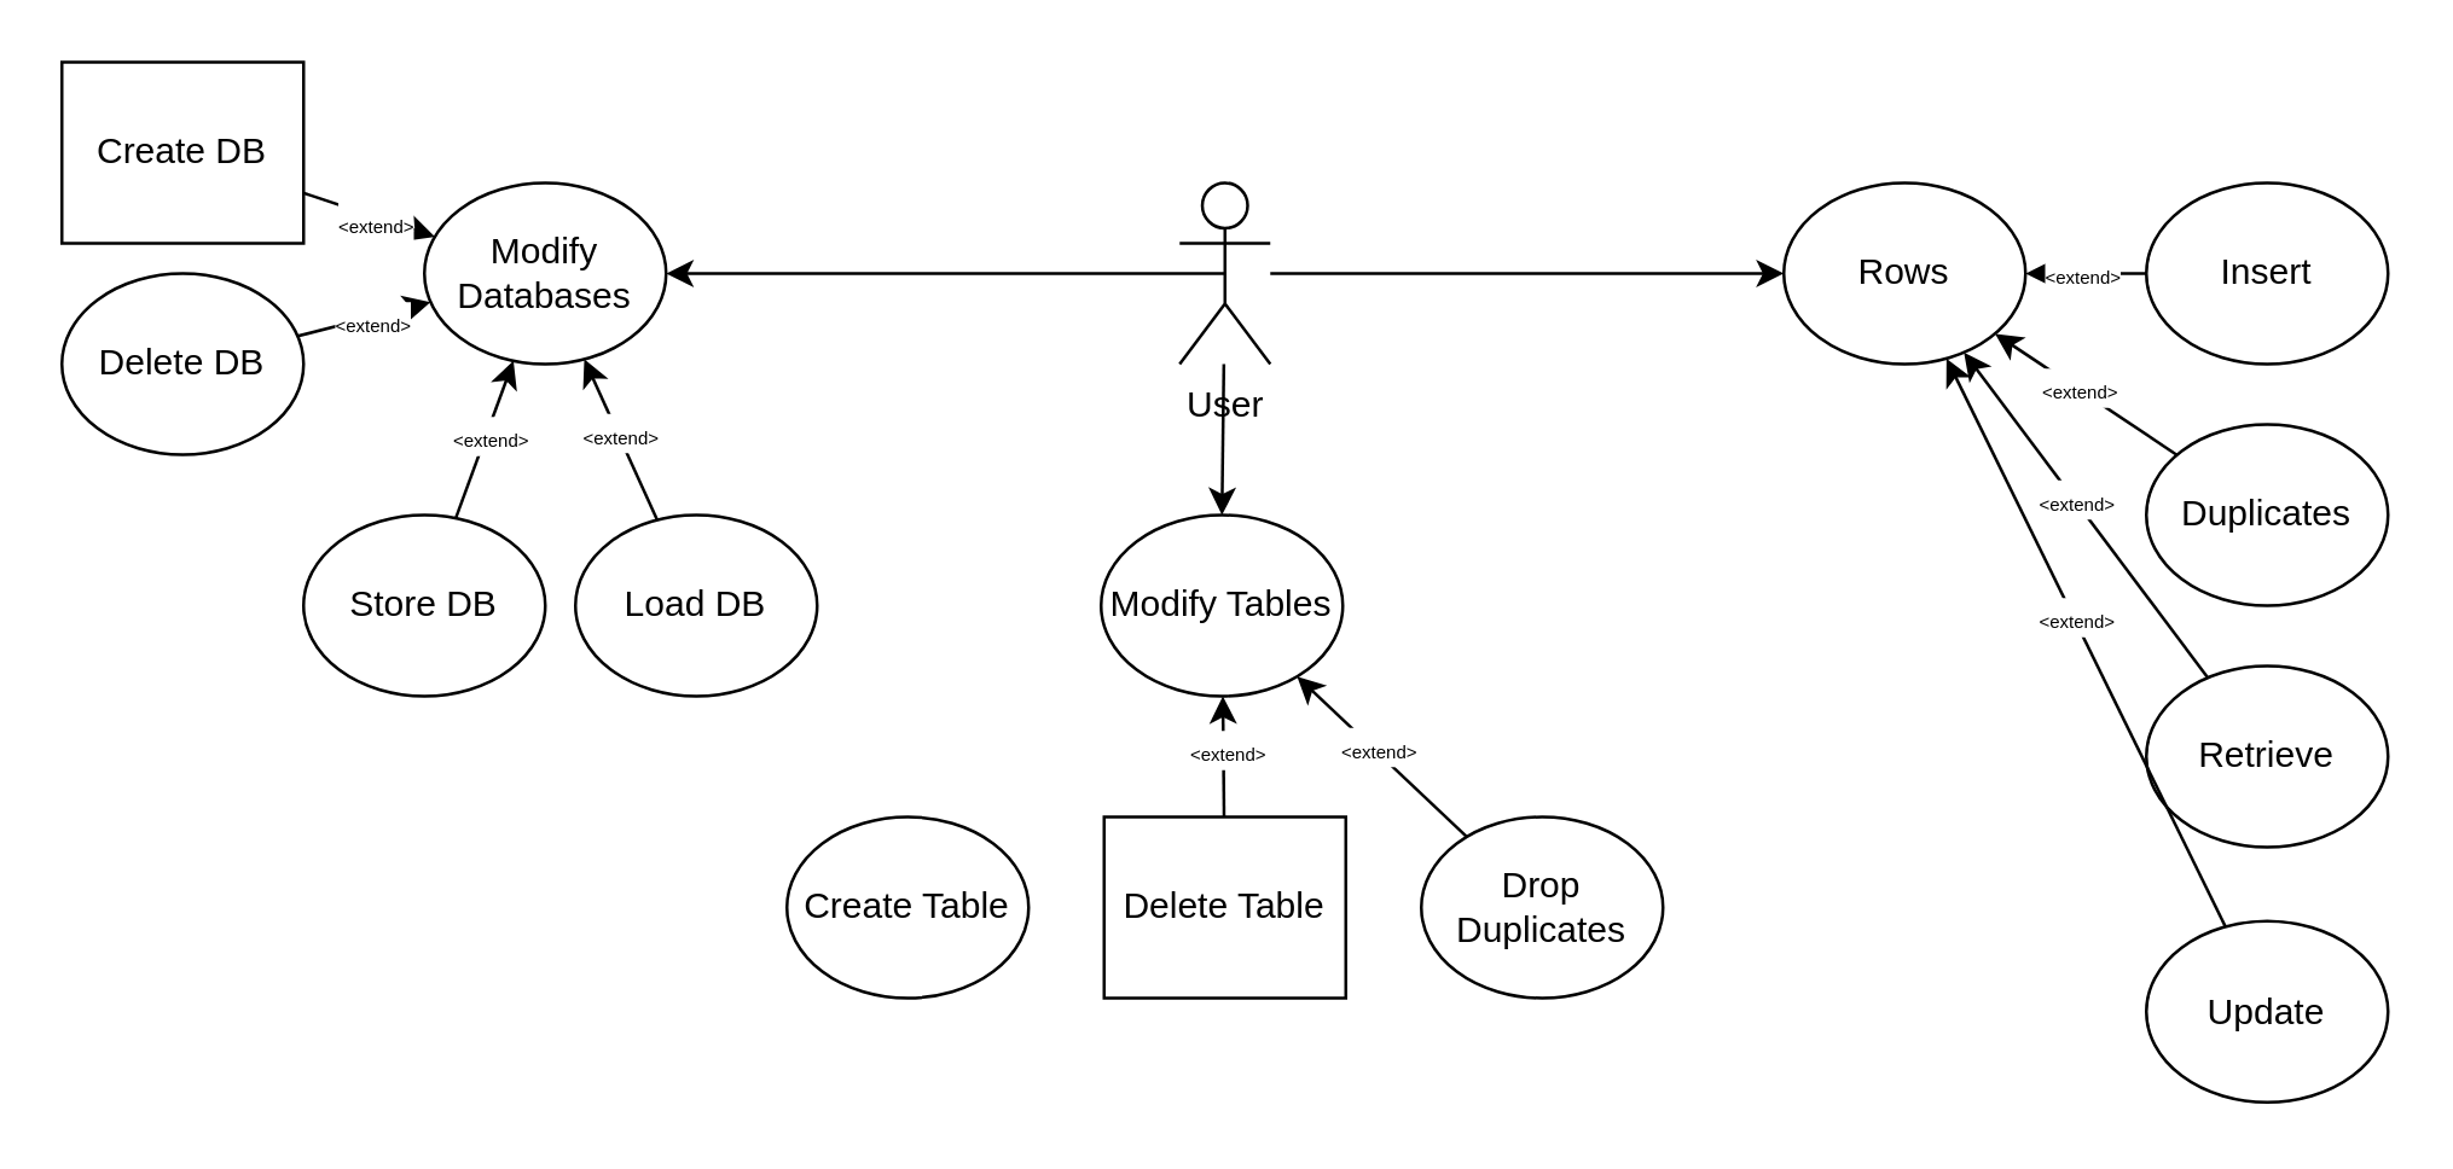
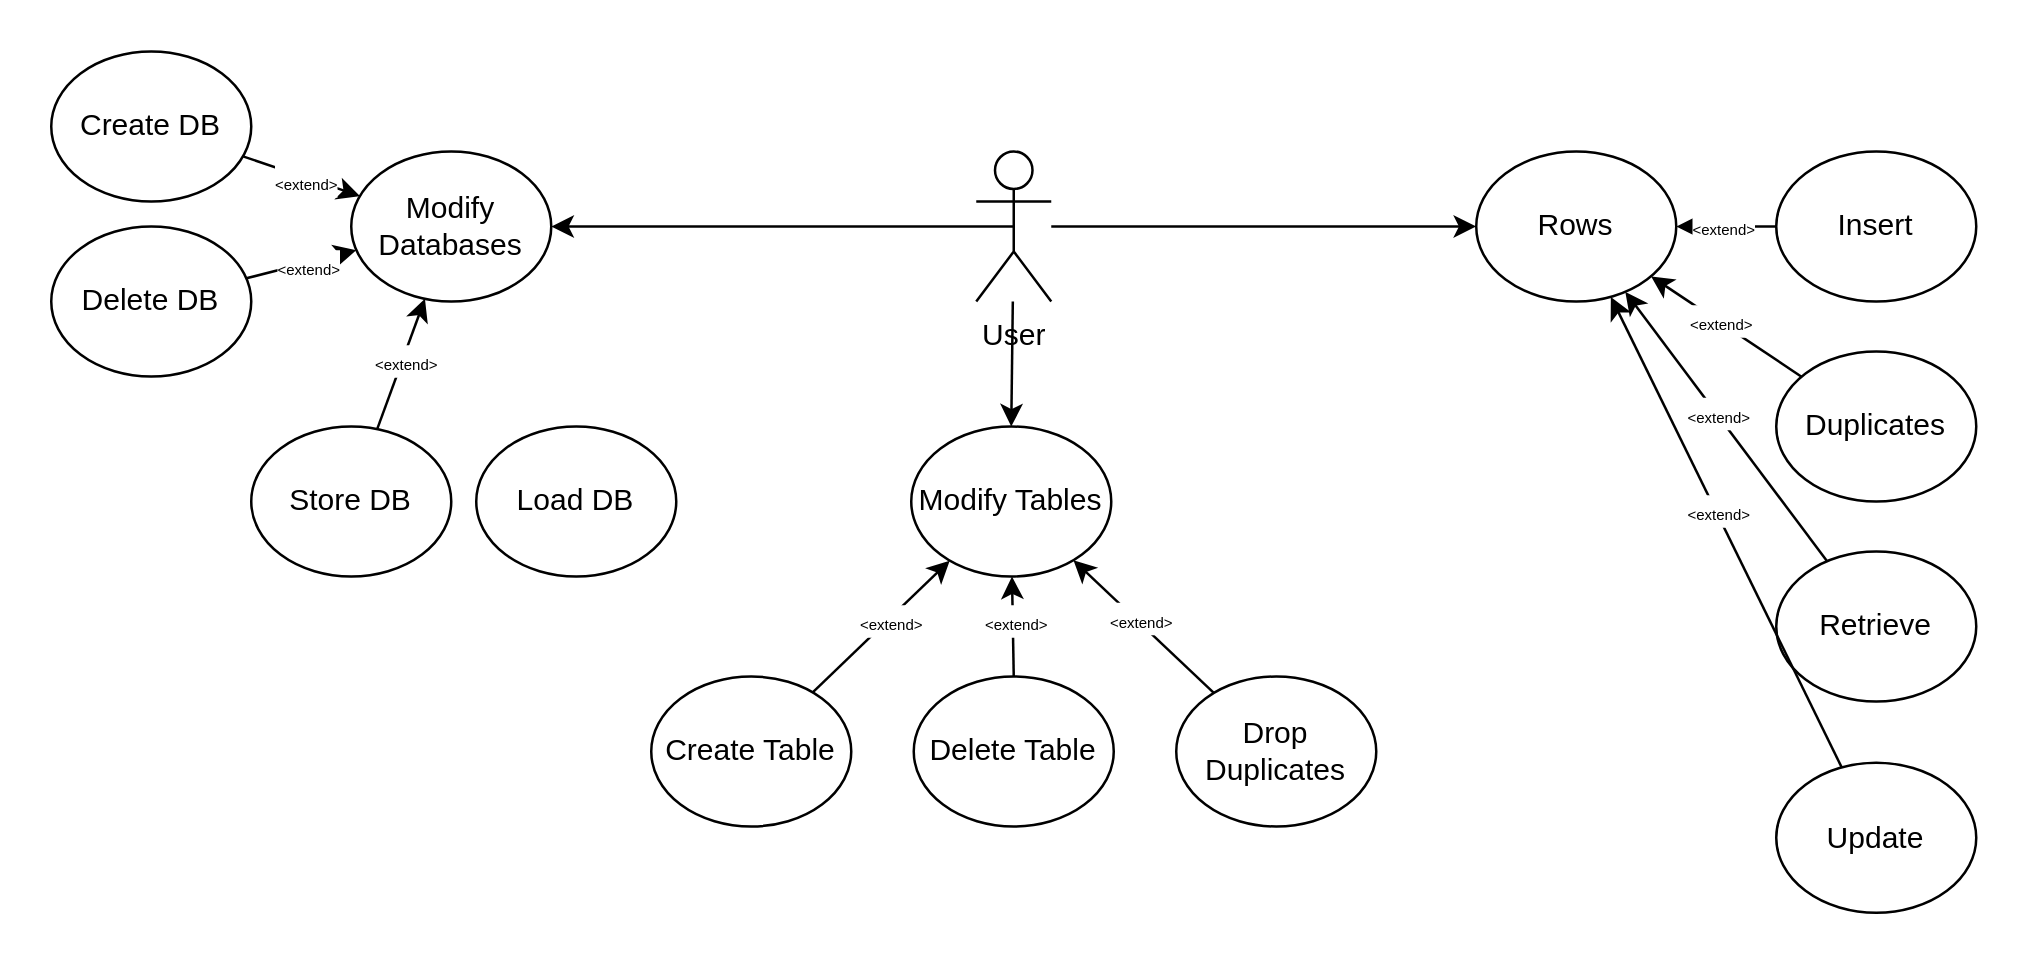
- <mxCell id="4" value="Create DB" style="whiteSpace=wrap;html=1;rounded=0;" vertex="1" parent="1"><mxGeometry x="20" y="20" width="80" height="60" as="geometry" /></mxCell>
+ <mxCell id="4" value="Create DB" style="ellipse;whiteSpace=wrap;html=1;" vertex="1" parent="1"><mxGeometry x="20" y="20" width="80" height="60" as="geometry" /></mxCell>
- <mxCell id="26" value="" style="endArrow=classic;html=1;rounded=0;" edge="1" parent="1" source="7" target="3"><mxGeometry width="50" height="50" relative="1" as="geometry"><mxPoint x="127" y="92" as="sourcePoint" /><mxPoint x="173" y="108" as="targetPoint" /></mxGeometry></mxCell>
- <mxCell id="27" value="&lt;font style=&quot;font-size: 6px;&quot;&gt;&amp;lt;extend&amp;gt;&lt;/font&gt;" style="edgeLabel;html=1;align=center;verticalAlign=middle;resizable=0;points=[];" vertex="1" connectable="0" parent="26"><mxGeometry x="0.092" y="-1" relative="1" as="geometry"><mxPoint as="offset" /></mxGeometry></mxCell>
+ <mxCell id="28" value="" style="endArrow=classic;html=1;rounded=0;" edge="1" parent="1" source="9" target="8"><mxGeometry width="50" height="50" relative="1" as="geometry"><mxPoint x="137" y="102" as="sourcePoint" /><mxPoint x="183" y="118" as="targetPoint" /></mxGeometry></mxCell>
+ <mxCell id="29" value="&lt;font style=&quot;font-size: 6px;&quot;&gt;&amp;lt;extend&amp;gt;&lt;/font&gt;" style="edgeLabel;html=1;align=center;verticalAlign=middle;resizable=0;points=[];" vertex="1" connectable="0" parent="28"><mxGeometry x="0.092" y="-1" relative="1" as="geometry"><mxPoint as="offset" /></mxGeometry></mxCell>
- <mxCell id="10" value="Delete Table" style="whiteSpace=wrap;html=1;rounded=0;" vertex="1" parent="1"><mxGeometry x="365" y="270" width="80" height="60" as="geometry" /></mxCell>
+ <mxCell id="10" value="Delete Table" style="ellipse;whiteSpace=wrap;html=1;" vertex="1" parent="1"><mxGeometry x="365" y="270" width="80" height="60" as="geometry" /></mxCell>
